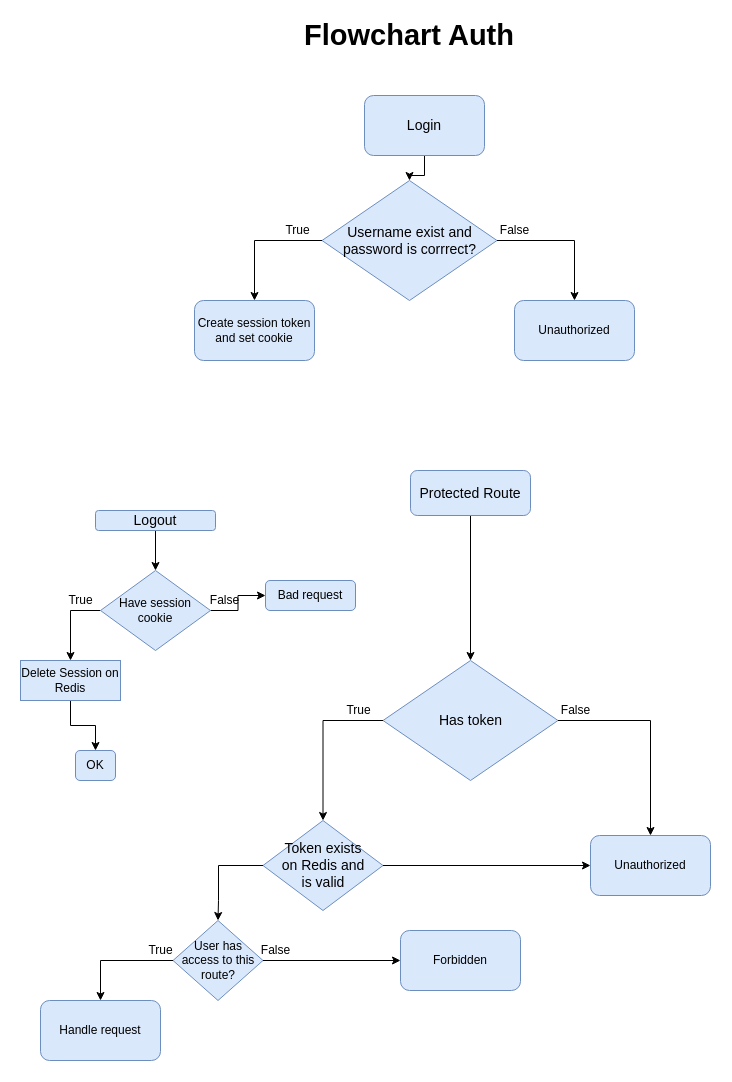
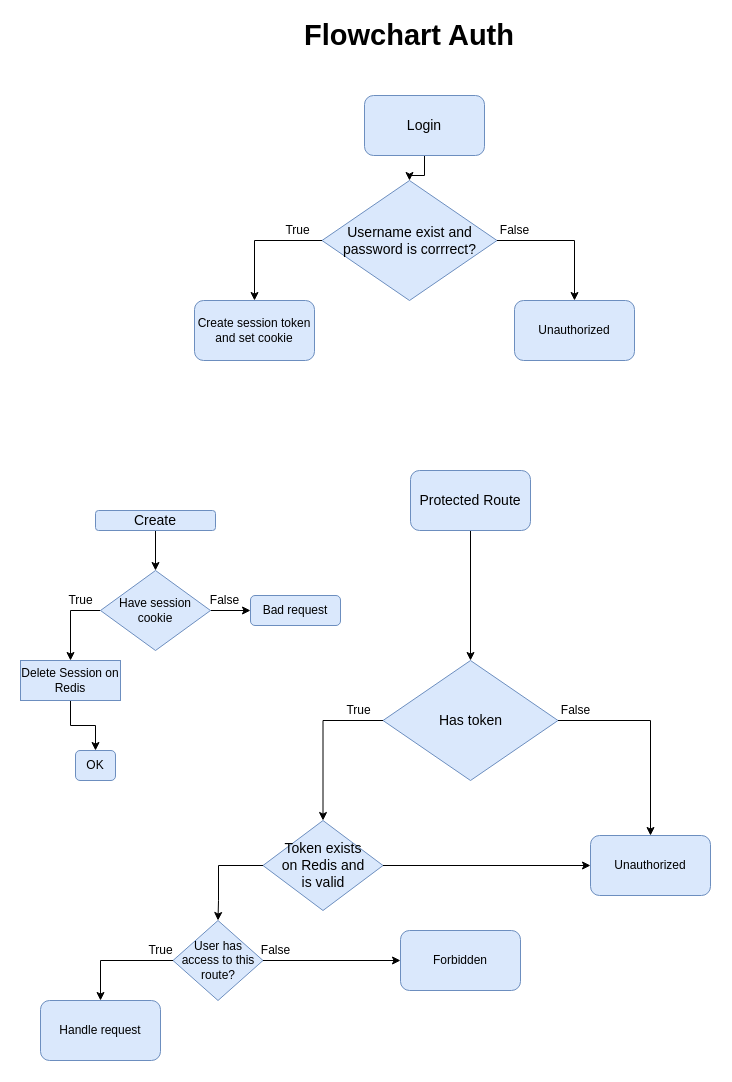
- <mxCell id="13" value="Protected Route" style="rounded=1;whiteSpace=wrap;html=1;fontSize=14;fillColor=#dae8fc;strokeColor=#6c8ebf;glass=0;" vertex="1" parent="1"><mxGeometry x="410" y="470" width="120" height="45" as="geometry" /></mxCell>
+ <mxCell id="13" value="Protected Route" style="rounded=1;whiteSpace=wrap;html=1;fontSize=14;fillColor=#dae8fc;strokeColor=#6c8ebf;glass=0;" vertex="1" parent="1"><mxGeometry x="410" y="470" width="120" height="60" as="geometry" /></mxCell>
- <mxCell id="30" value="Logout" style="rounded=1;whiteSpace=wrap;html=1;fontSize=14;fillColor=#dae8fc;strokeColor=#6c8ebf;glass=0;" vertex="1" parent="1"><mxGeometry x="95" y="510" width="120" height="20" as="geometry" /></mxCell>
+ <mxCell id="30" value="Create" style="rounded=1;whiteSpace=wrap;html=1;fontSize=14;fillColor=#dae8fc;strokeColor=#6c8ebf;glass=0;" vertex="1" parent="1"><mxGeometry x="95" y="510" width="120" height="20" as="geometry" /></mxCell>
- <mxCell id="35" value="Bad request" style="rounded=1;whiteSpace=wrap;html=1;fillColor=#dae8fc;strokeColor=#6c8ebf;" vertex="1" parent="1"><mxGeometry x="265" y="580" width="90" height="30" as="geometry" /></mxCell>
+ <mxCell id="35" value="Bad request" style="rounded=1;whiteSpace=wrap;html=1;fillColor=#dae8fc;strokeColor=#6c8ebf;" vertex="1" parent="1"><mxGeometry x="250" y="595" width="90" height="30" as="geometry" /></mxCell>
